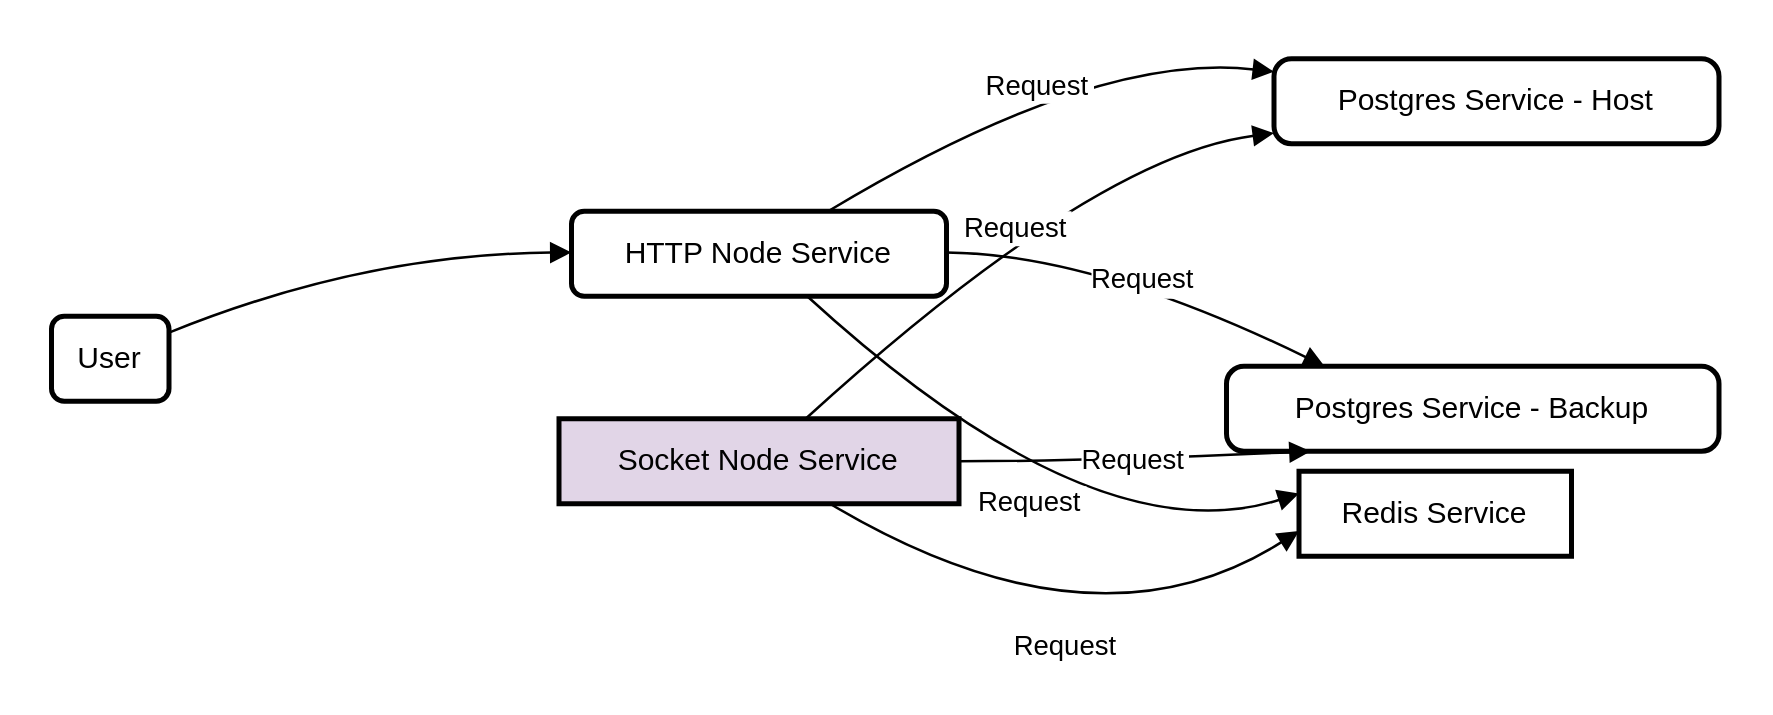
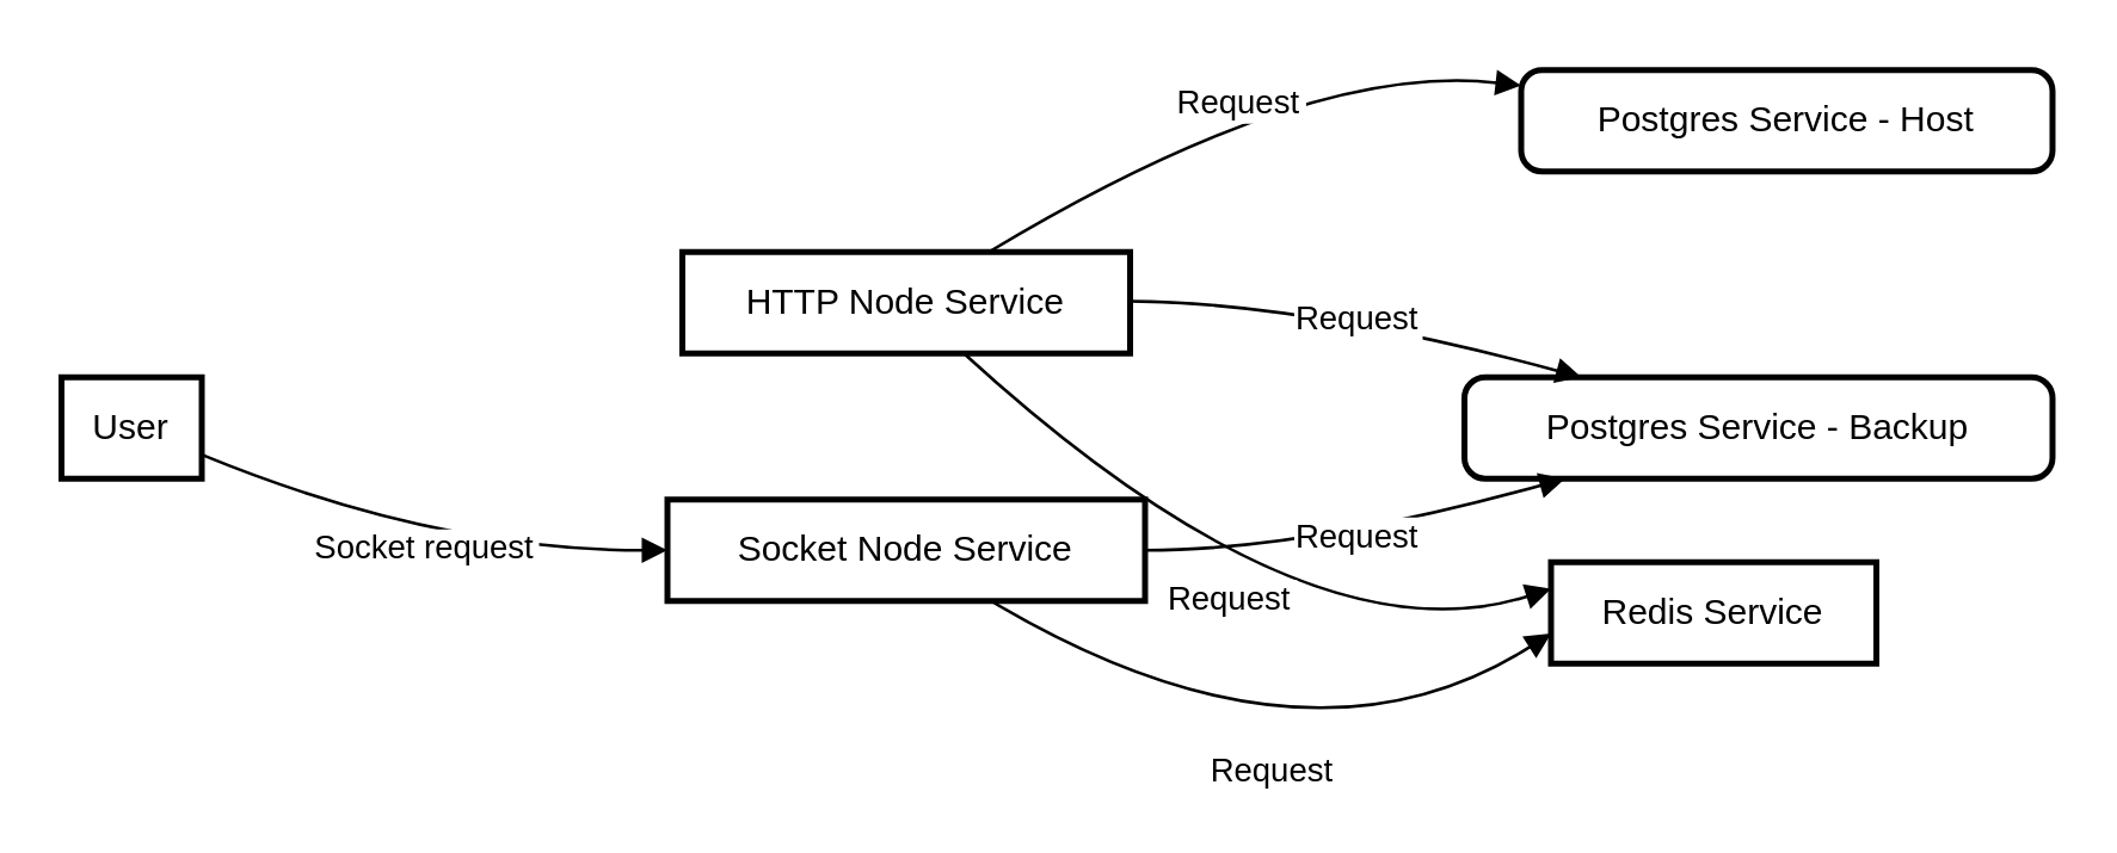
- <mxCell id="13" value="Request" style="curved=1;startArrow=none;endArrow=block;exitX=0.615;exitY=0.007;entryX=0.002;entryY=0.873;" edge="1" parent="1" source="4" target="5"><mxGeometry relative="1" as="geometry"><Array as="points"><mxPoint x="437" y="62" /></Array></mxGeometry></mxCell>
- <mxCell id="3" value="HTTP Node Service" style="whiteSpace=wrap;strokeWidth=2;rounded=1;" vertex="1" parent="1"><mxGeometry x="228" y="84" width="150" height="34" as="geometry" /></mxCell>
+ <mxCell id="3" value="HTTP Node Service" style="whiteSpace=wrap;strokeWidth=2;" vertex="1" parent="1"><mxGeometry x="228" y="84" width="150" height="34" as="geometry" /></mxCell>
- <mxCell id="8" value="" style="curved=1;startArrow=none;endArrow=block;exitX=0.996;exitY=0.195;entryX=-0.0;entryY=0.485;" edge="1" parent="1" source="2" target="3"><mxGeometry relative="1" as="geometry"><Array as="points"><mxPoint x="145" y="101" /></Array></mxGeometry></mxCell>
- <mxCell id="2" value="User" style="whiteSpace=wrap;strokeWidth=2;rounded=1;" vertex="1" parent="1"><mxGeometry y="126" width="47" height="34" as="geometry" x="20" /></mxCell>
+ <mxCell id="2" value="User" style="whiteSpace=wrap;strokeWidth=2;" vertex="1" parent="1"><mxGeometry y="126" width="47" height="34" as="geometry" x="20" /></mxCell>
- <mxCell id="6" value="Postgres Service - Backup" style="rounded=1;absoluteArcSize=1;arcSize=14;whiteSpace=wrap;strokeWidth=2;" vertex="1" parent="1"><mxGeometry x="490" y="146" width="197" height="34" as="geometry" /></mxCell>
+ <mxCell id="6" value="Postgres Service - Backup" style="rounded=1;absoluteArcSize=1;arcSize=14;whiteSpace=wrap;strokeWidth=2;" vertex="1" parent="1"><mxGeometry x="490" y="126" width="197" height="34" as="geometry" /></mxCell>
+ <mxCell id="9" value="Socket request" style="curved=1;startArrow=none;endArrow=block;exitX=0.996;exitY=0.761;entryX=0.001;entryY=0.5;" edge="1" parent="1" source="2" target="4"><mxGeometry relative="1" as="geometry"><Array as="points"><mxPoint x="145" y="184" /></Array></mxGeometry></mxCell>
- <mxCell id="4" value="Socket Node Service" style="whiteSpace=wrap;strokeWidth=2;fillColor=#e1d5e7;" vertex="1" parent="1"><mxGeometry x="223" y="167" width="160" height="34" as="geometry" /></mxCell>
+ <mxCell id="4" value="Socket Node Service" style="whiteSpace=wrap;strokeWidth=2;" vertex="1" parent="1"><mxGeometry x="223" y="167" width="160" height="34" as="geometry" /></mxCell>
